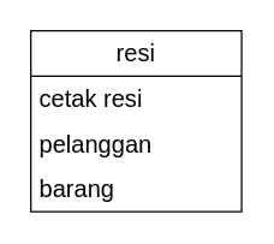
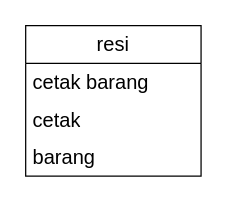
- <mxCell id="3" value="cetak resi" style="text;strokeColor=none;fillColor=none;align=left;verticalAlign=middle;spacingLeft=4;spacingRight=4;overflow=hidden;points=[[0,0.5],[1,0.5]];portConstraint=eastwest;rotatable=0;whiteSpace=wrap;html=1;fontSize=16;" vertex="1" parent="2"><mxGeometry y="30" width="140" height="30" as="geometry" /></mxCell>
+ <mxCell id="3" value="cetak barang" style="text;strokeColor=none;fillColor=none;align=left;verticalAlign=middle;spacingLeft=4;spacingRight=4;overflow=hidden;points=[[0,0.5],[1,0.5]];portConstraint=eastwest;rotatable=0;whiteSpace=wrap;html=1;fontSize=16;" vertex="1" parent="2"><mxGeometry y="30" width="140" height="30" as="geometry" /></mxCell>
- <mxCell id="4" value="pelanggan" style="text;strokeColor=none;fillColor=none;align=left;verticalAlign=middle;spacingLeft=4;spacingRight=4;overflow=hidden;points=[[0,0.5],[1,0.5]];portConstraint=eastwest;rotatable=0;whiteSpace=wrap;html=1;fontSize=16;" vertex="1" parent="2"><mxGeometry y="60" width="140" height="30" as="geometry" /></mxCell>
+ <mxCell id="4" value="cetak" style="text;strokeColor=none;fillColor=none;align=left;verticalAlign=middle;spacingLeft=4;spacingRight=4;overflow=hidden;points=[[0,0.5],[1,0.5]];portConstraint=eastwest;rotatable=0;whiteSpace=wrap;html=1;fontSize=16;" vertex="1" parent="2"><mxGeometry y="60" width="140" height="30" as="geometry" /></mxCell>
